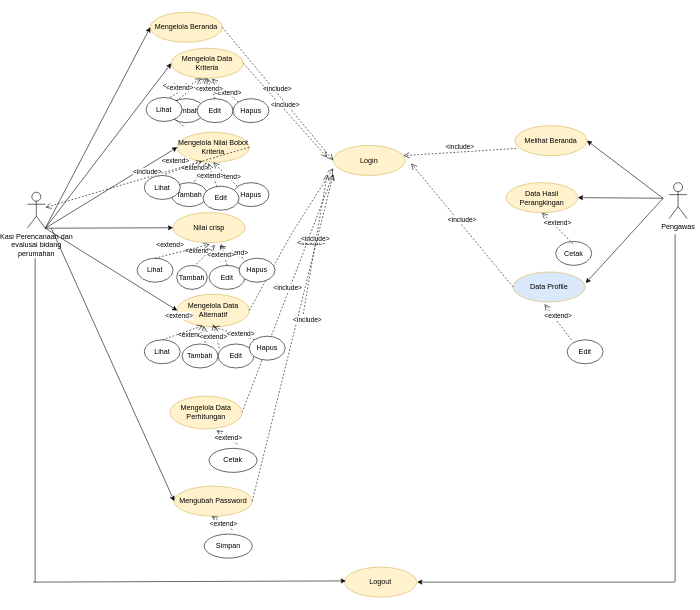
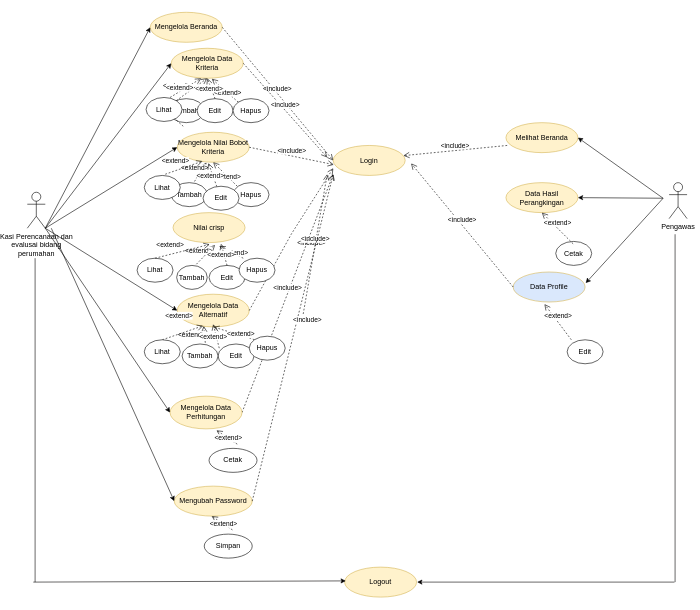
- <mxCell id="8" value="Melihat Beranda" style="ellipse;whiteSpace=wrap;html=1;fillColor=#fff2cc;strokeColor=#d6b656;" parent="1" vertex="1"><mxGeometry x="833" y="209" width="120" height="50" as="geometry" /></mxCell>
+ <mxCell id="8" value="Melihat Beranda" style="ellipse;whiteSpace=wrap;html=1;fillColor=#fff2cc;strokeColor=#d6b656;" parent="1" vertex="1"><mxGeometry x="818" y="204" width="120" height="50" as="geometry" /></mxCell>
- <mxCell id="16" value="&amp;lt;include&amp;gt;" style="html=1;verticalAlign=bottom;endArrow=open;dashed=1;endSize=8;rounded=0;exitX=1;exitY=0.5;exitDx=0;exitDy=0;" parent="1" source="6" target="2" edge="1"><mxGeometry relative="1" as="geometry"><mxPoint x="391" y="155" as="sourcePoint" /><mxPoint x="550" y="287" as="targetPoint" /></mxGeometry></mxCell>
+ <mxCell id="16" value="&amp;lt;include&amp;gt;" style="html=1;verticalAlign=bottom;endArrow=open;dashed=1;endSize=8;rounded=0;exitX=1;exitY=0.5;exitDx=0;exitDy=0;entryX=0.008;entryY=0.64;entryDx=0;entryDy=0;entryPerimeter=0;" parent="1" source="6" target="7" edge="1"><mxGeometry relative="1" as="geometry"><mxPoint x="391" y="155" as="sourcePoint" /><mxPoint x="550" y="287" as="targetPoint" /></mxGeometry></mxCell>
- <mxCell id="75" value="" style="endArrow=classic;html=1;rounded=0;exitX=1;exitY=1;exitDx=0;exitDy=0;exitPerimeter=0;" edge="1" parent="1" source="2" target="60"><mxGeometry width="50" height="50" relative="1" as="geometry"><mxPoint x="110" y="380" as="sourcePoint" /><mxPoint x="250" y="630" as="targetPoint" /></mxGeometry></mxCell>
+ <mxCell id="75" value="" style="endArrow=classic;html=1;rounded=0;exitX=1;exitY=1;exitDx=0;exitDy=0;exitPerimeter=0;entryX=0;entryY=0.5;entryDx=0;entryDy=0;" edge="1" parent="1" source="2" target="74"><mxGeometry width="50" height="50" relative="1" as="geometry"><mxPoint x="110" y="380" as="sourcePoint" /><mxPoint x="250" y="630" as="targetPoint" /></mxGeometry></mxCell>
